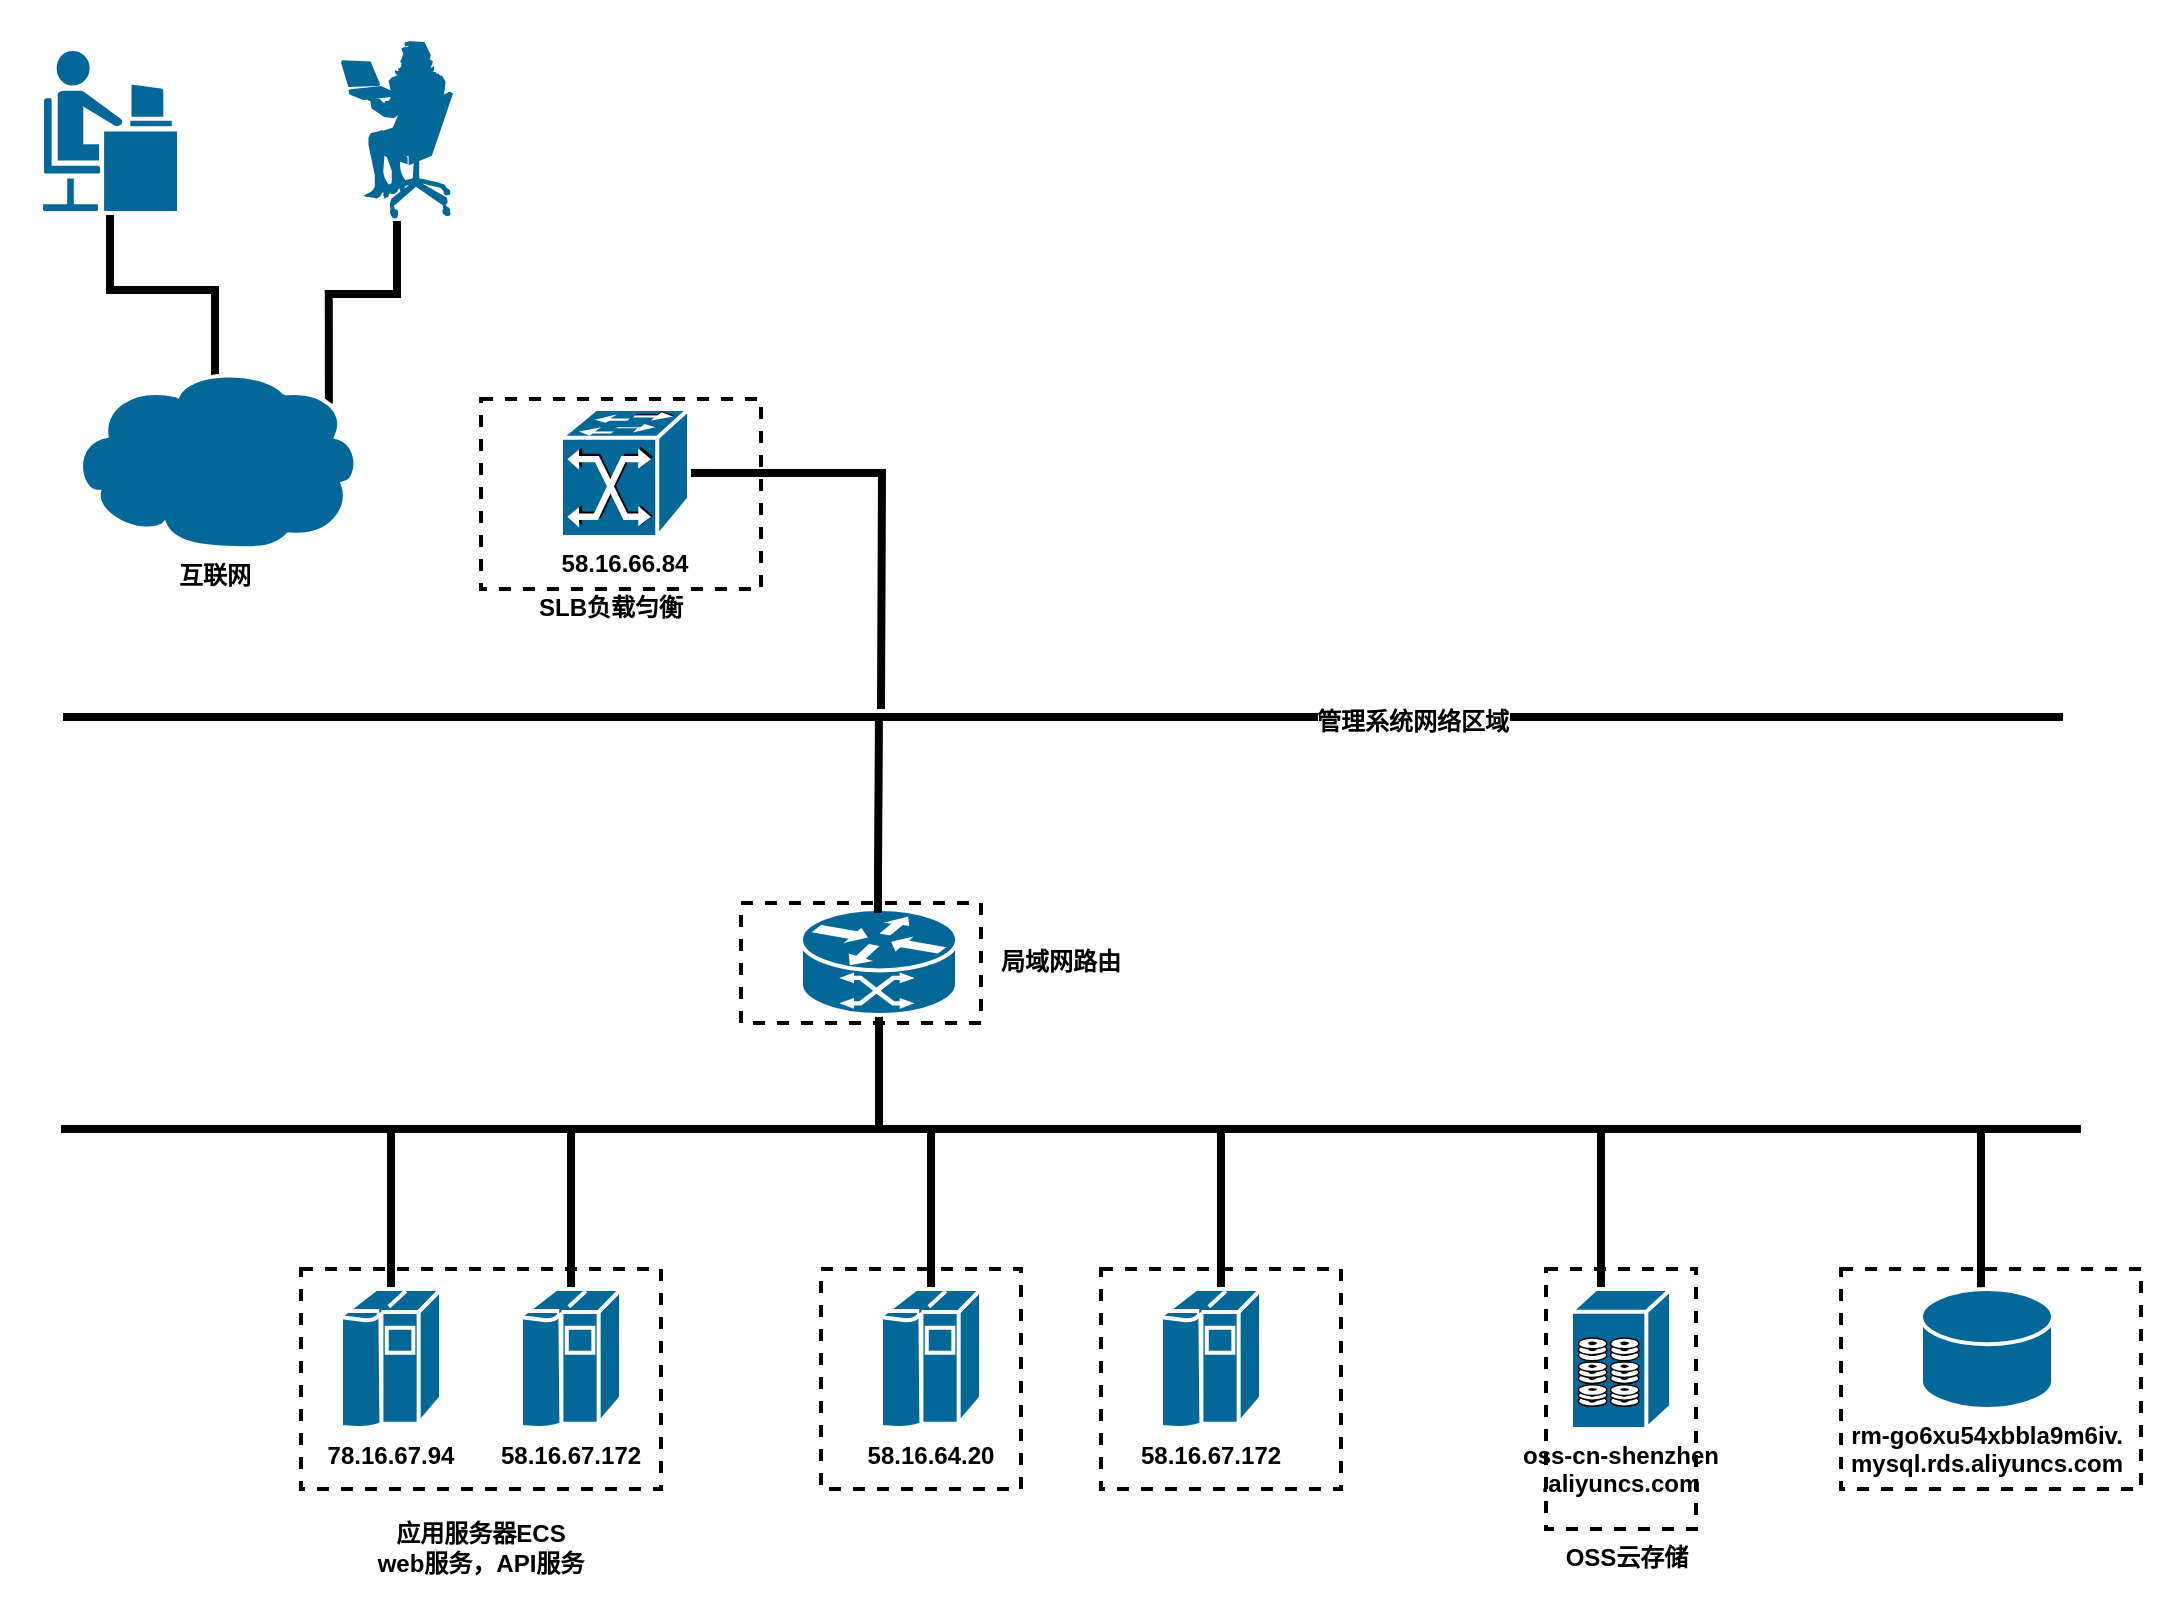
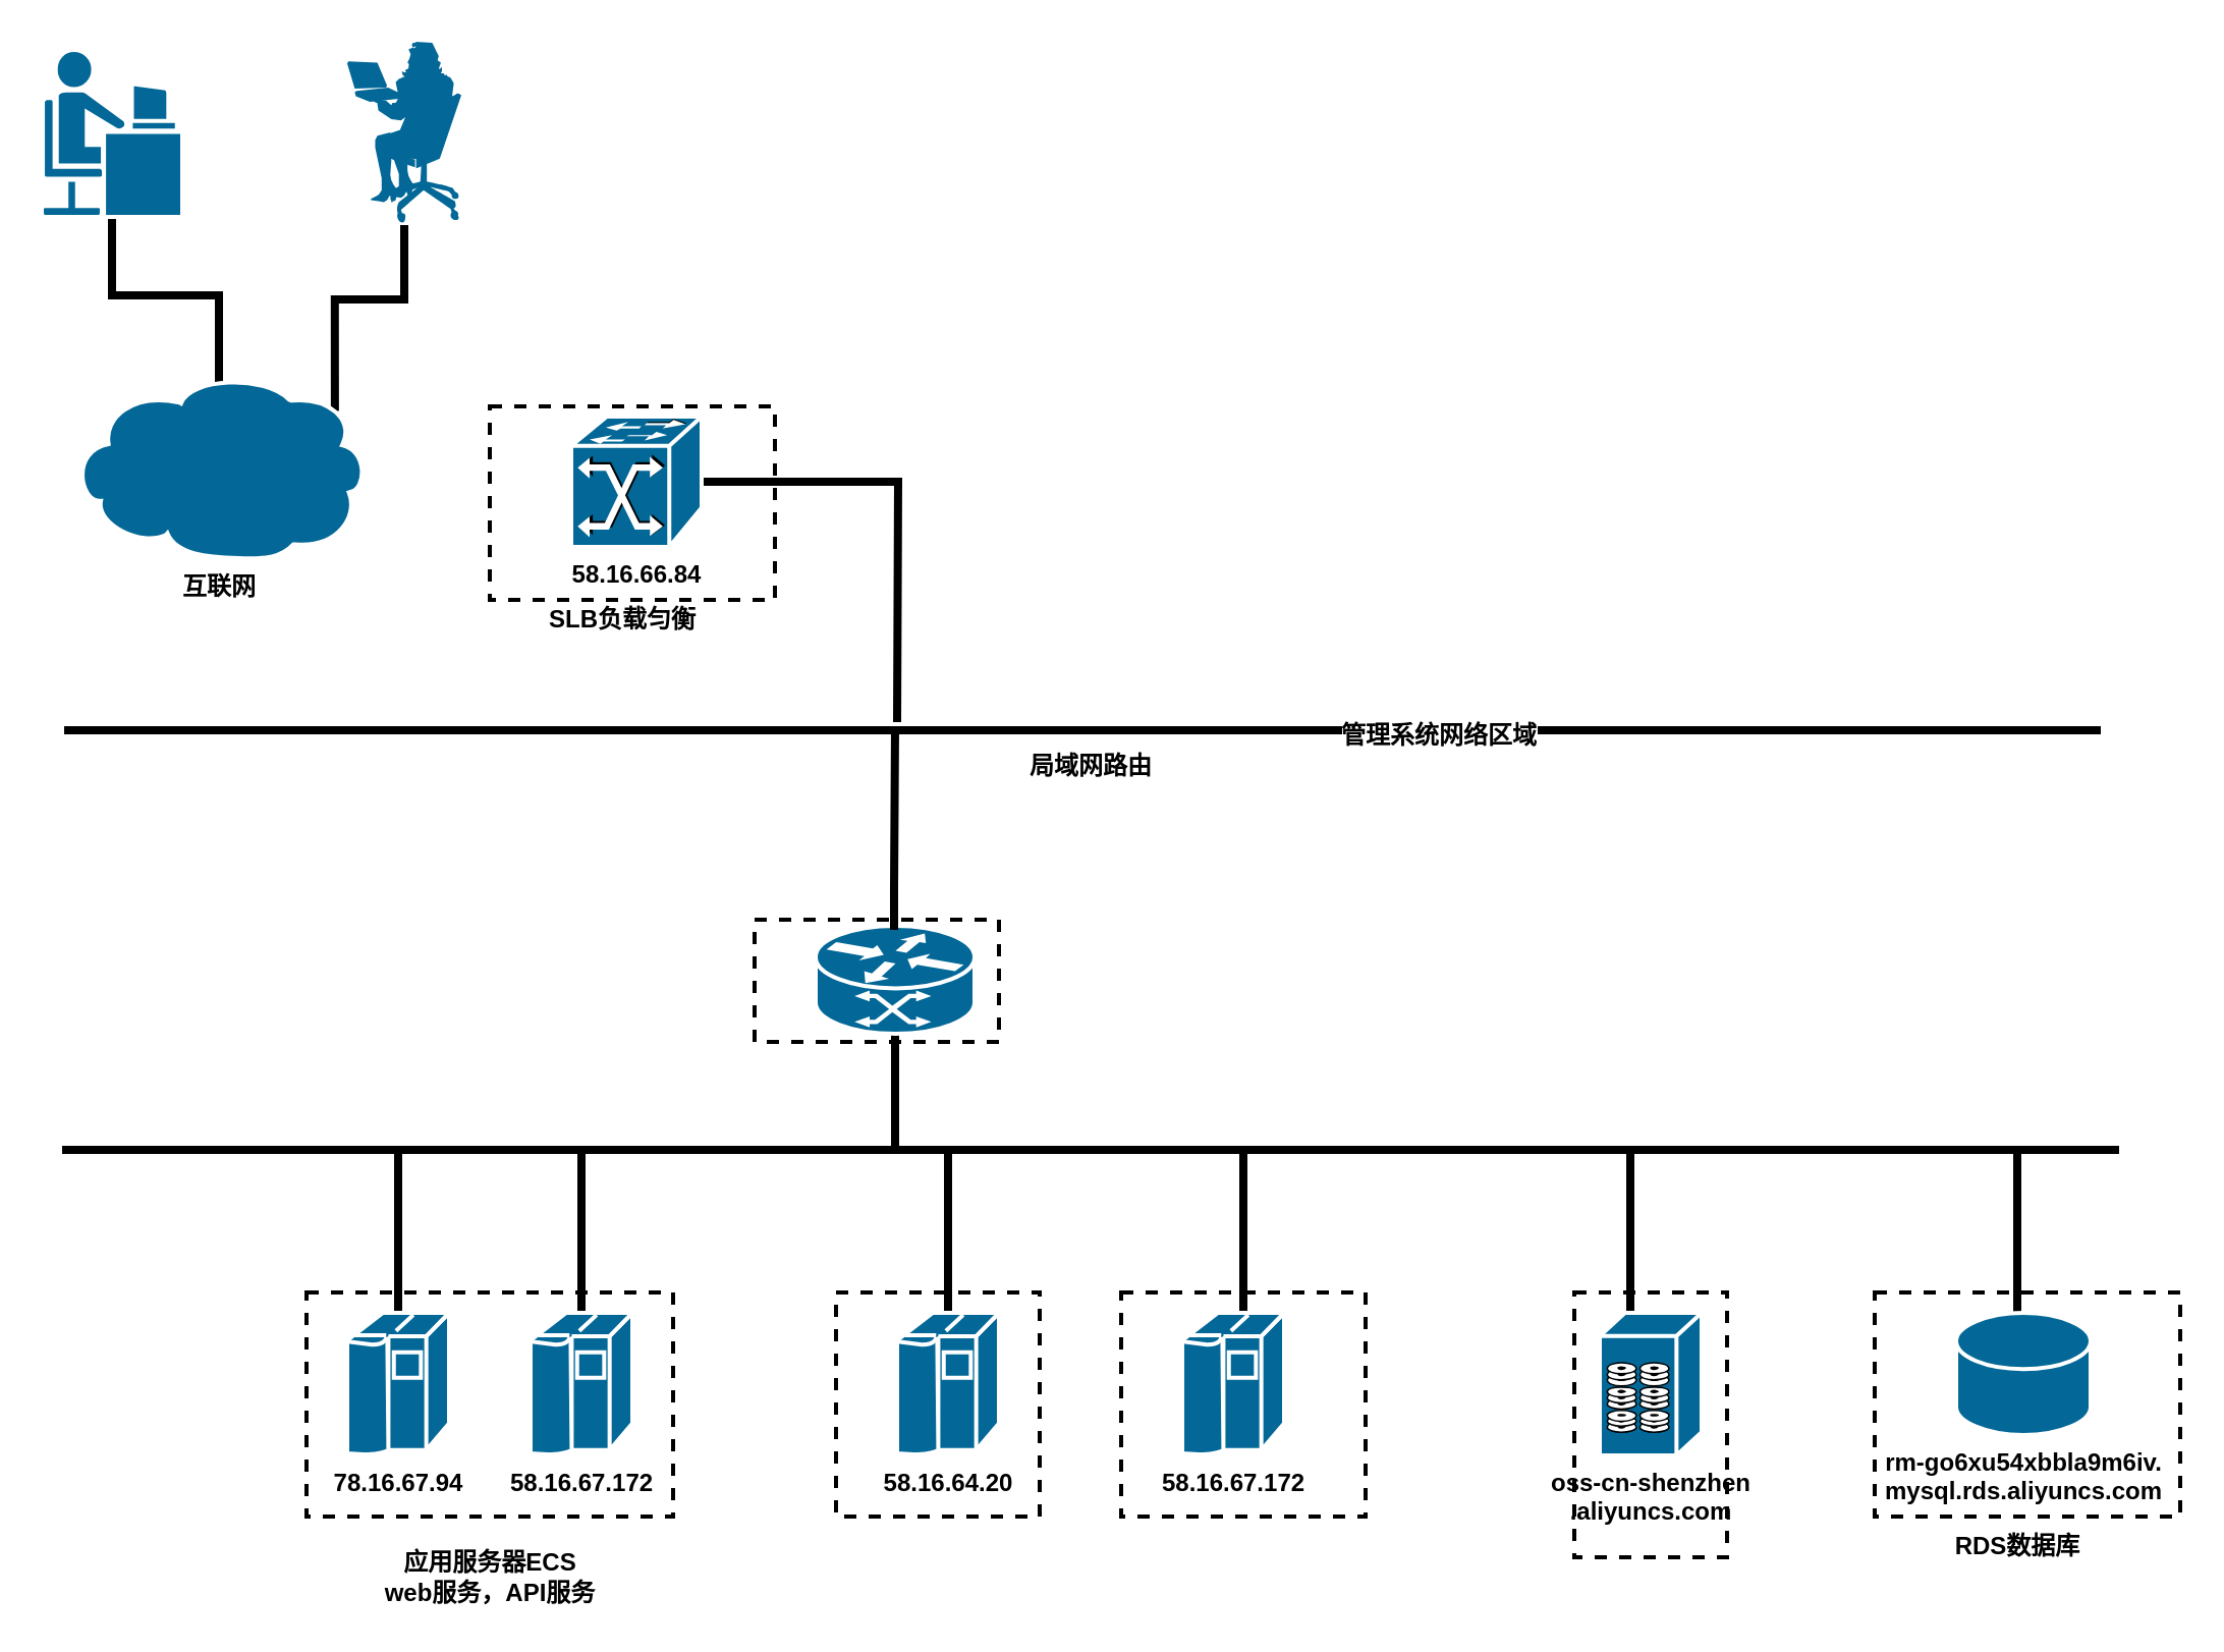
- <mxCell id="36" value="&lt;span style=&quot;font-weight: 700&quot;&gt;局域网路由&lt;/span&gt;" style="text;html=1;align=center;verticalAlign=middle;resizable=0;points=[];autosize=1;" vertex="1" parent="1"><mxGeometry x="490" y="471" width="80" height="20" as="geometry" /></mxCell>
+ <mxCell id="36" value="&lt;span style=&quot;font-weight: 700&quot;&gt;局域网路由&lt;/span&gt;" style="text;html=1;align=center;verticalAlign=middle;resizable=0;points=[];autosize=1;" vertex="1" parent="1"><mxGeometry x="495" y="366" width="80" height="20" as="geometry" /></mxCell>
+ <mxCell id="26" value="RDS数据库" style="text;html=1;align=center;verticalAlign=middle;resizable=0;points=[];autosize=1;fontStyle=1" vertex="1" parent="1"><mxGeometry x="950" y="749" width="80" height="20" as="geometry" /></mxCell>
- <mxCell id="24" value="OSS云存储" style="text;html=1;align=center;verticalAlign=middle;resizable=0;points=[];autosize=1;fontStyle=1" vertex="1" parent="1"><mxGeometry x="772.5" y="769" width="80" height="20" as="geometry" /></mxCell>
